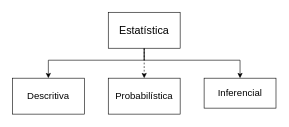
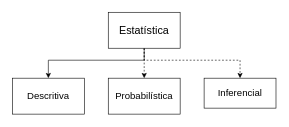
- <mxCell id="3" style="edgeStyle=orthogonalEdgeStyle;rounded=0;orthogonalLoop=1;jettySize=auto;html=1;fontSize=18;entryX=0.5;entryY=0;entryDx=0;entryDy=0;" edge="1" parent="1" source="5" target="9"><mxGeometry relative="1" as="geometry"><mxPoint x="400" y="90" as="targetPoint" /><Array as="points"><mxPoint x="240" y="100" /><mxPoint x="400" y="100" /></Array></mxGeometry></mxCell>
+ <mxCell id="3" style="edgeStyle=orthogonalEdgeStyle;rounded=0;orthogonalLoop=1;jettySize=auto;html=1;fontSize=18;entryX=0.5;entryY=0;entryDx=0;entryDy=0;dashed=1;" edge="1" parent="1" source="5" target="9"><mxGeometry relative="1" as="geometry"><mxPoint x="400" y="90" as="targetPoint" /><Array as="points"><mxPoint x="240" y="100" /><mxPoint x="400" y="100" /></Array></mxGeometry></mxCell>
